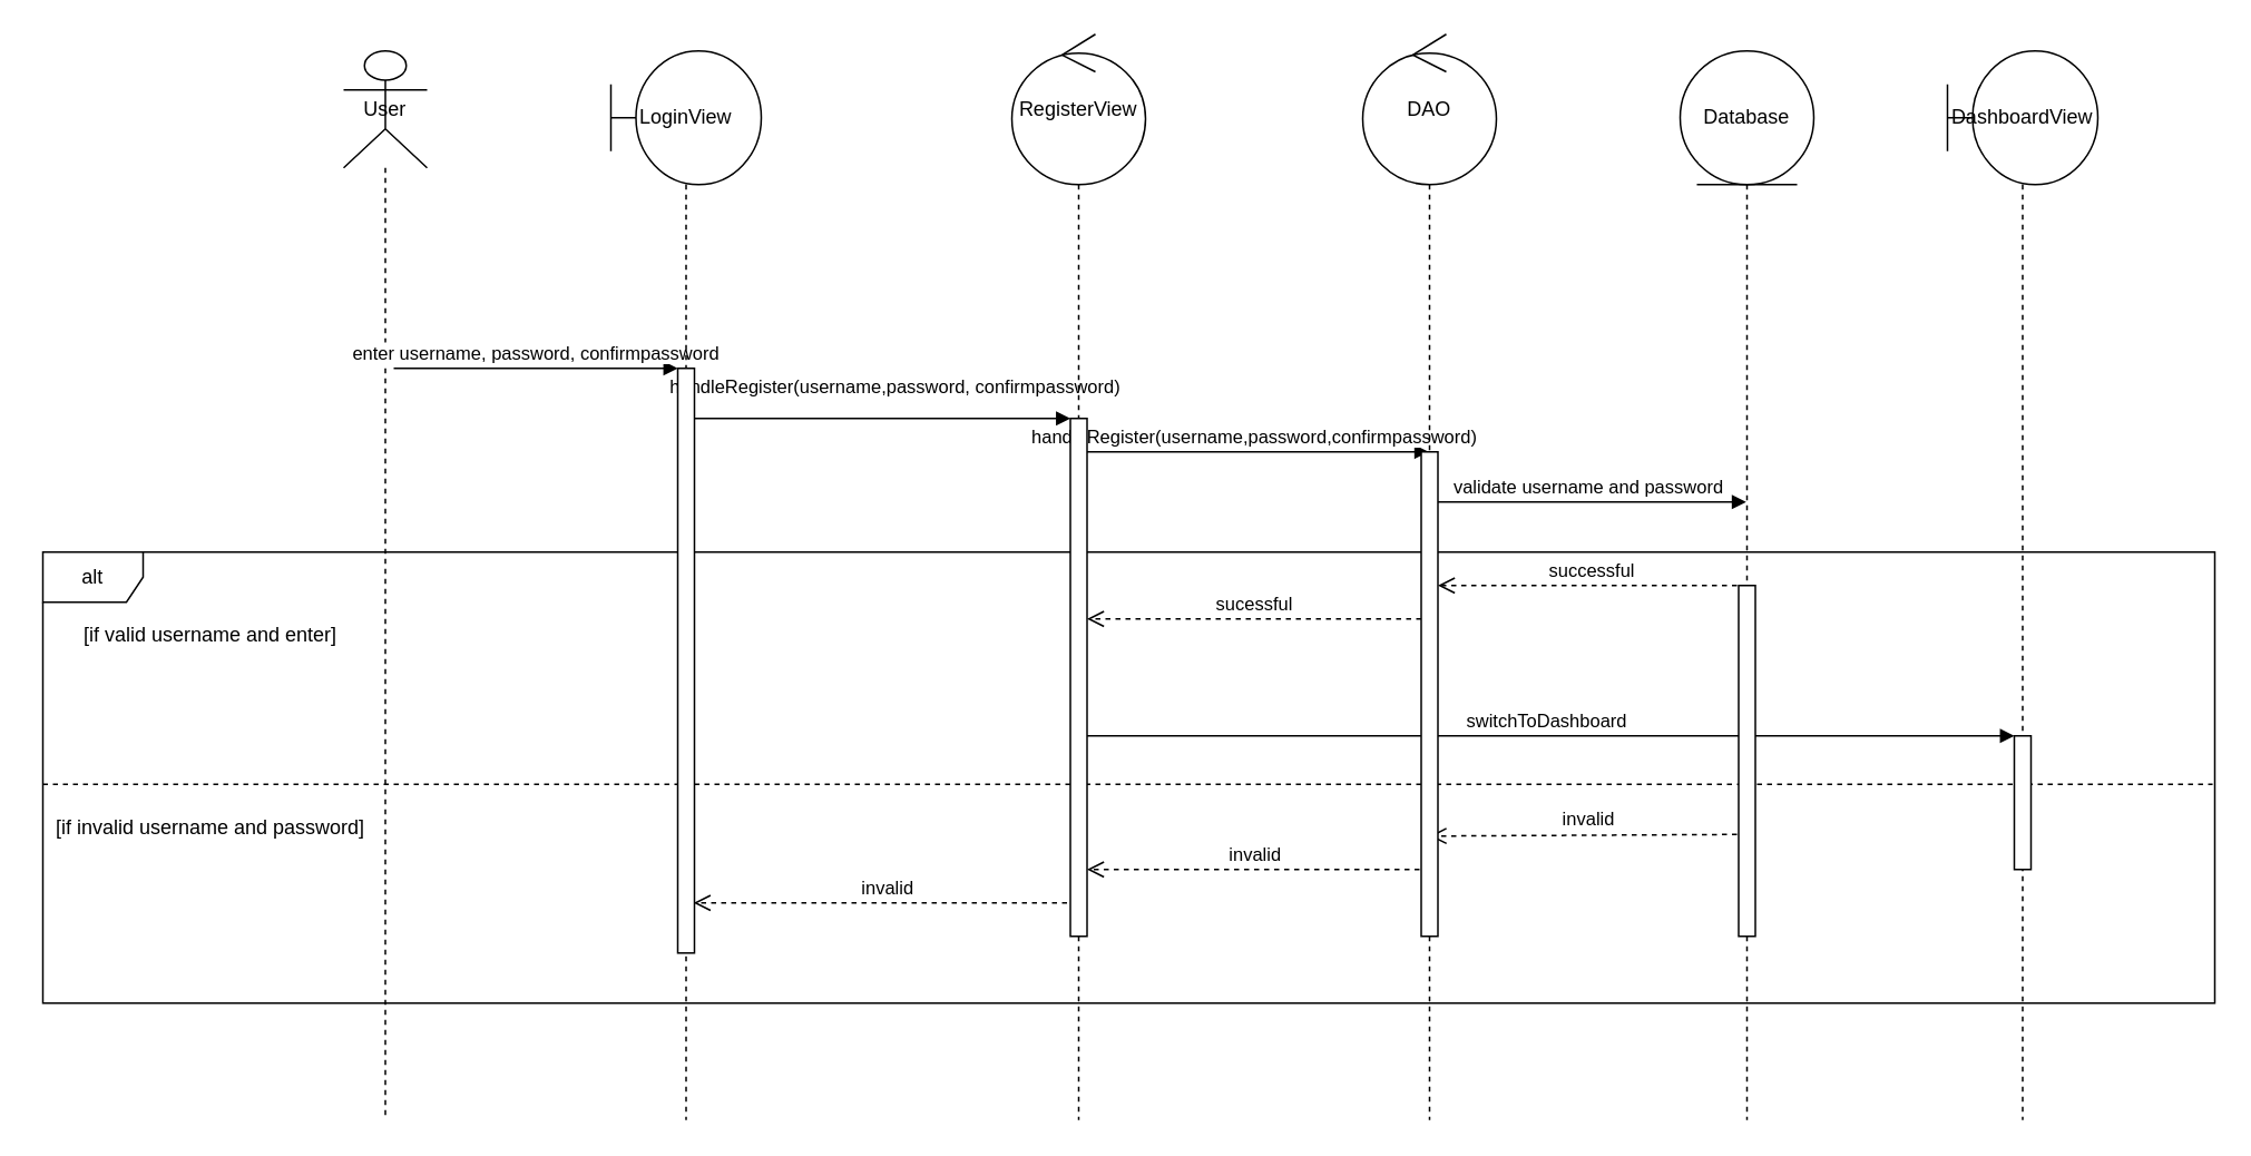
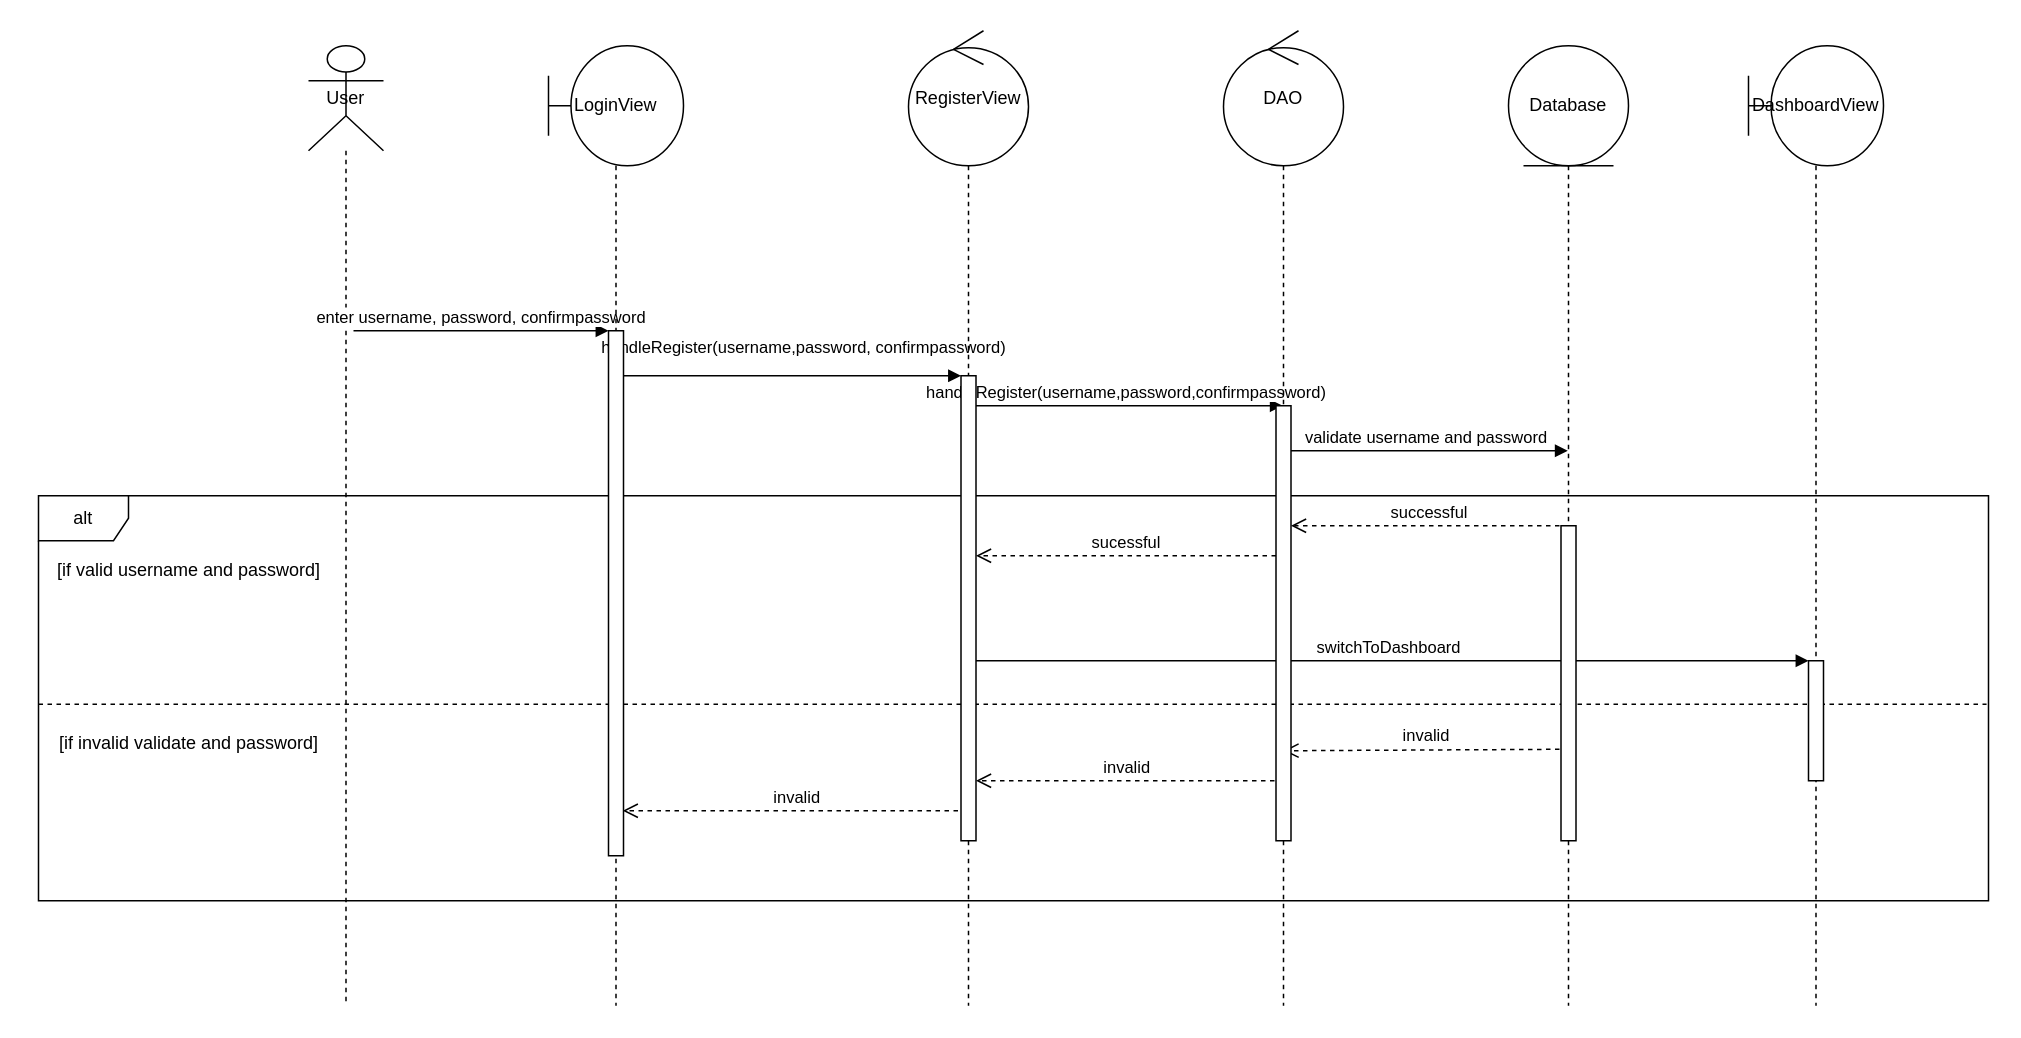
- <mxCell id="15" value="[if valid username and enter]" style="text;html=1;align=center;verticalAlign=middle;resizable=0;points=[];autosize=1;strokeColor=none;fillColor=none;" parent="1" vertex="1"><mxGeometry x="25" y="365" width="200" height="30" as="geometry" /></mxCell>
+ <mxCell id="15" value="[if valid username and password]" style="text;html=1;align=center;verticalAlign=middle;resizable=0;points=[];autosize=1;strokeColor=none;fillColor=none;" parent="1" vertex="1"><mxGeometry x="25" y="365" width="200" height="30" as="geometry" /></mxCell>
- <mxCell id="16" value="[if invalid username and password]" style="text;html=1;align=center;verticalAlign=middle;resizable=0;points=[];autosize=1;strokeColor=none;fillColor=none;" parent="1" vertex="1"><mxGeometry x="20" y="480" width="210" height="30" as="geometry" /></mxCell>
+ <mxCell id="16" value="[if invalid validate and password]" style="text;html=1;align=center;verticalAlign=middle;resizable=0;points=[];autosize=1;strokeColor=none;fillColor=none;" parent="1" vertex="1"><mxGeometry x="20" y="480" width="210" height="30" as="geometry" /></mxCell>
